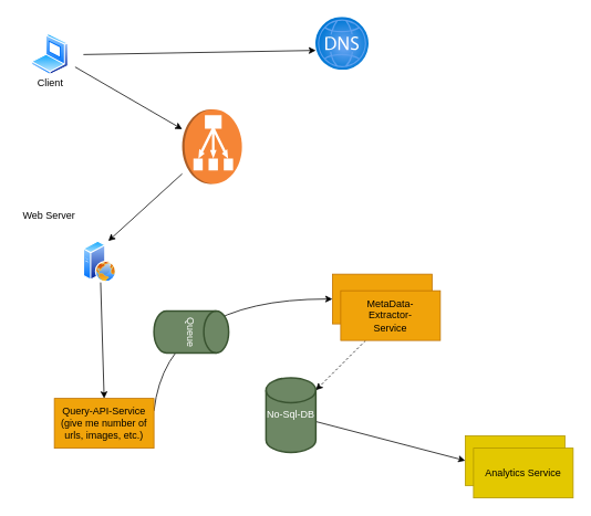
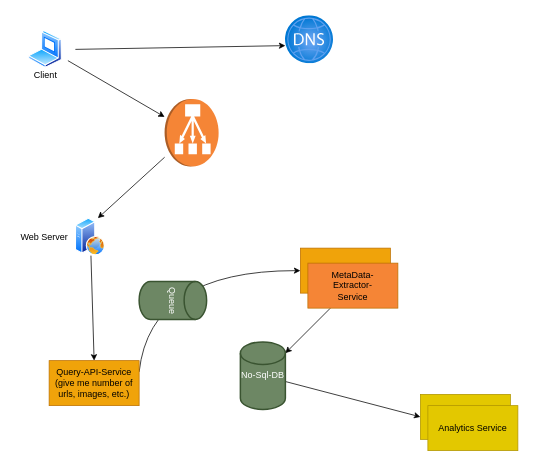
- <mxCell id="7" value="Web Server&amp;nbsp;" style="text;html=1;align=center;verticalAlign=middle;resizable=0;points=[];autosize=1;strokeColor=none;fillColor=none;" parent="1" vertex="1"><mxGeometry x="20" y="250" width="80" height="20" as="geometry" /></mxCell>
+ <mxCell id="7" value="Web Server&amp;nbsp;" style="text;html=1;align=center;verticalAlign=middle;resizable=0;points=[];autosize=1;strokeColor=none;fillColor=none;" parent="1" vertex="1"><mxGeometry x="20" y="305" width="80" height="20" as="geometry" /></mxCell>
- <mxCell id="13" value="MetaData-&lt;br&gt;Extractor-&lt;br&gt;Service" style="rounded=0;whiteSpace=wrap;html=1;fillColor=#f0a30a;fontColor=#000000;strokeColor=#BD7000;" parent="1" vertex="1"><mxGeometry x="410" y="350" width="120" height="60" as="geometry" /></mxCell>
+ <mxCell id="13" value="MetaData-&lt;br&gt;Extractor-&lt;br&gt;Service" style="rounded=0;whiteSpace=wrap;html=1;fillColor=#f58536;fontColor=#000000;strokeColor=#BD7000;" parent="1" vertex="1"><mxGeometry x="410" y="350" width="120" height="60" as="geometry" /></mxCell>
- <mxCell id="12" style="edgeStyle=none;html=1;fontColor=#FF8000;dashed=1;" parent="1" source="13" target="15" edge="1"><mxGeometry relative="1" as="geometry" /></mxCell>
+ <mxCell id="12" style="edgeStyle=none;html=1;fontColor=#FF8000;" parent="1" source="13" target="15" edge="1"><mxGeometry relative="1" as="geometry" /></mxCell>
